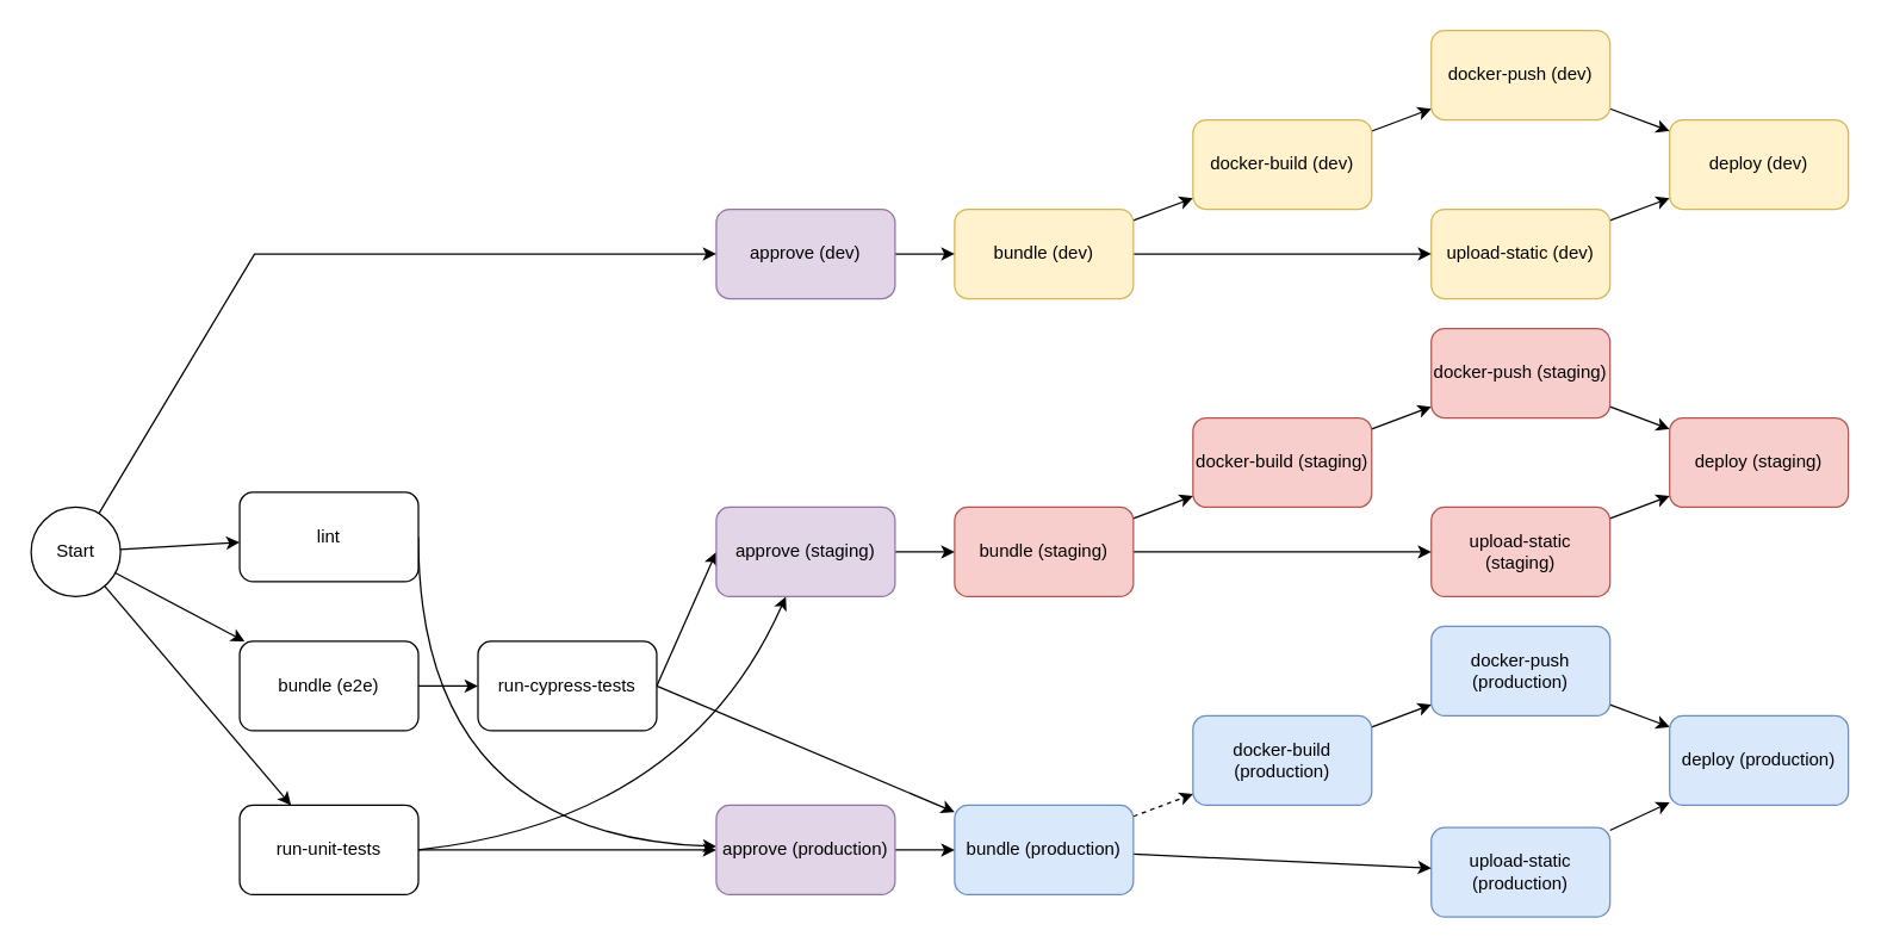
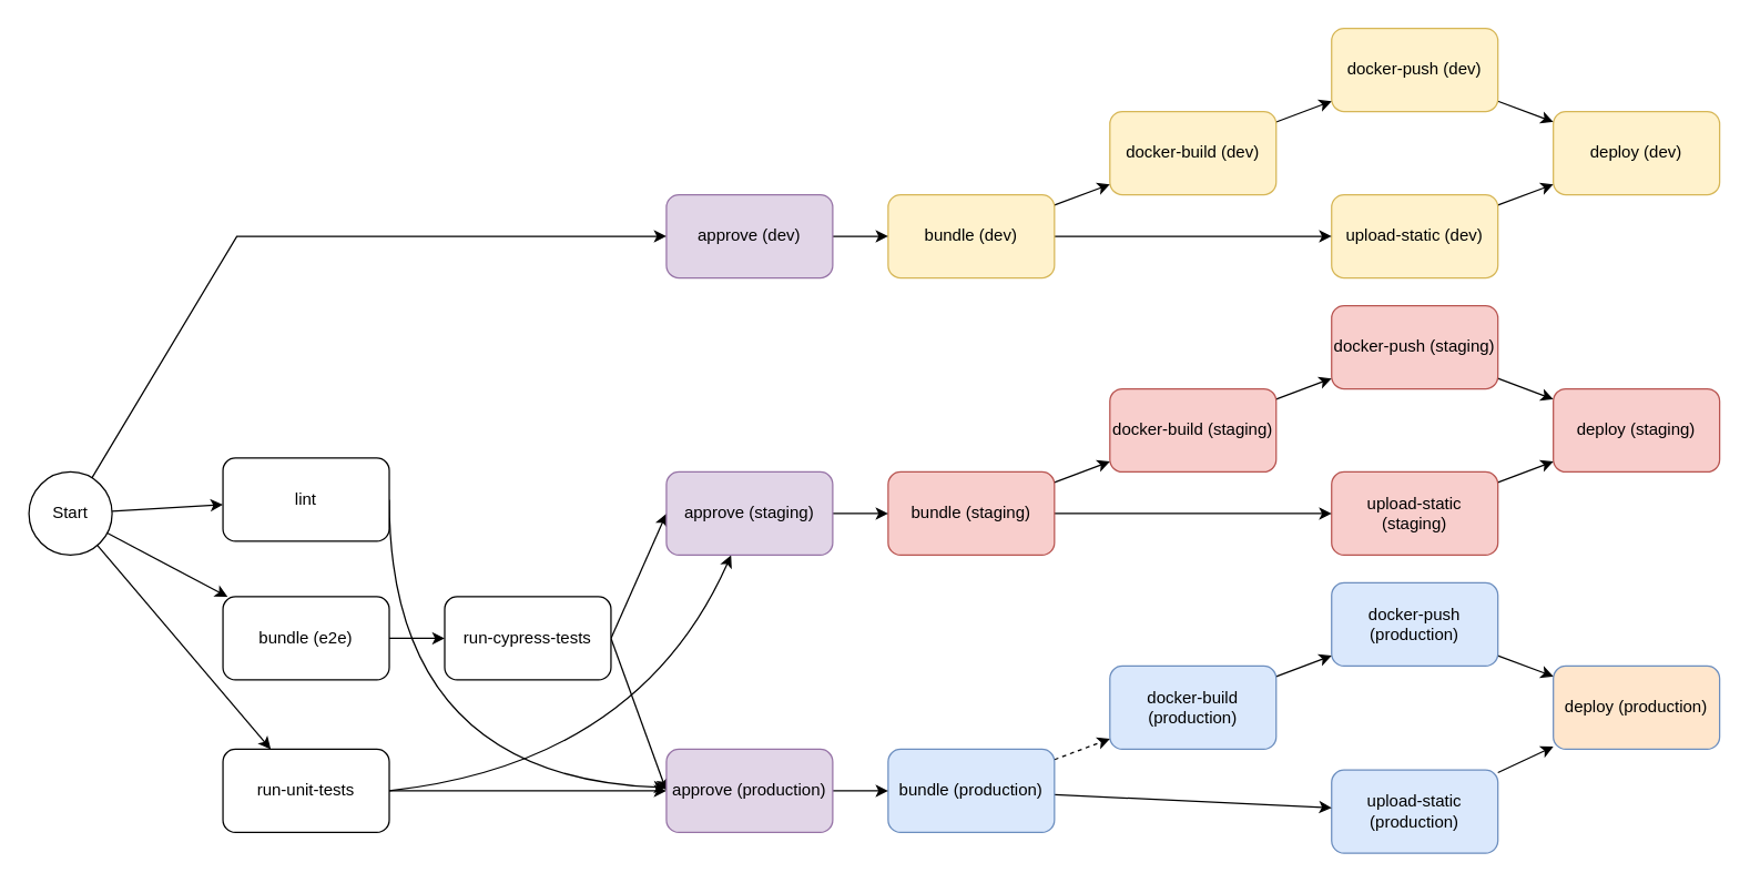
- <mxCell id="24" style="edgeStyle=none;rounded=0;orthogonalLoop=1;jettySize=auto;html=1;strokeColor=default;exitX=1;exitY=0.5;exitDx=0;exitDy=0;" parent="1" source="25" target="50" edge="1"><mxGeometry relative="1" as="geometry" /></mxCell>
+ <mxCell id="24" style="edgeStyle=none;rounded=0;orthogonalLoop=1;jettySize=auto;html=1;strokeColor=default;exitX=1;exitY=0.5;exitDx=0;exitDy=0;entryX=0;entryY=0.5;entryDx=0;entryDy=0;" parent="1" source="25" target="52" edge="1"><mxGeometry relative="1" as="geometry" /></mxCell>
- <mxCell id="41" value="deploy (production)" style="rounded=1;whiteSpace=wrap;html=1;fillColor=#dae8fc;strokeColor=#6c8ebf;" parent="1" vertex="1"><mxGeometry x="1120" y="480" width="120" height="60" as="geometry" /></mxCell>
+ <mxCell id="41" value="deploy (production)" style="rounded=1;whiteSpace=wrap;html=1;fillColor=#ffe6cc;strokeColor=#6c8ebf;" parent="1" vertex="1"><mxGeometry x="1120" y="480" width="120" height="60" as="geometry" /></mxCell>
